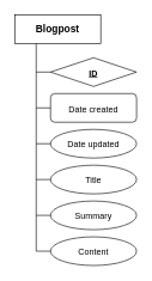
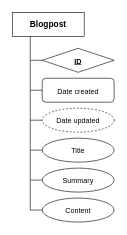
- <mxCell id="12" value="&lt;font style=&quot;font-size: 12px&quot;&gt;Date updated&lt;/font&gt;" style="ellipse;whiteSpace=wrap;html=1;fontSize=16;fontColor=default;strokeColor=default;fillColor=default;container=0;" parent="2" vertex="1"><mxGeometry x="50" y="160" width="120" height="40" as="geometry" /></mxCell>
+ <mxCell id="12" value="&lt;font style=&quot;font-size: 12px&quot;&gt;Date updated&lt;/font&gt;" style="ellipse;whiteSpace=wrap;html=1;fontSize=16;fontColor=default;strokeColor=default;fillColor=default;container=0;dashed=1;" parent="2" vertex="1"><mxGeometry x="50" y="160" width="120" height="40" as="geometry" /></mxCell>
